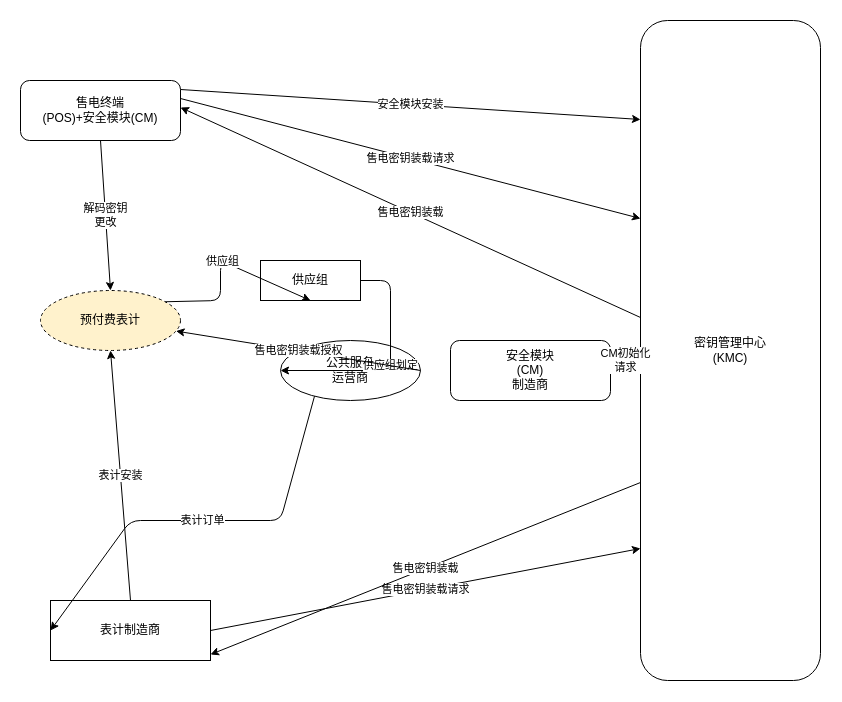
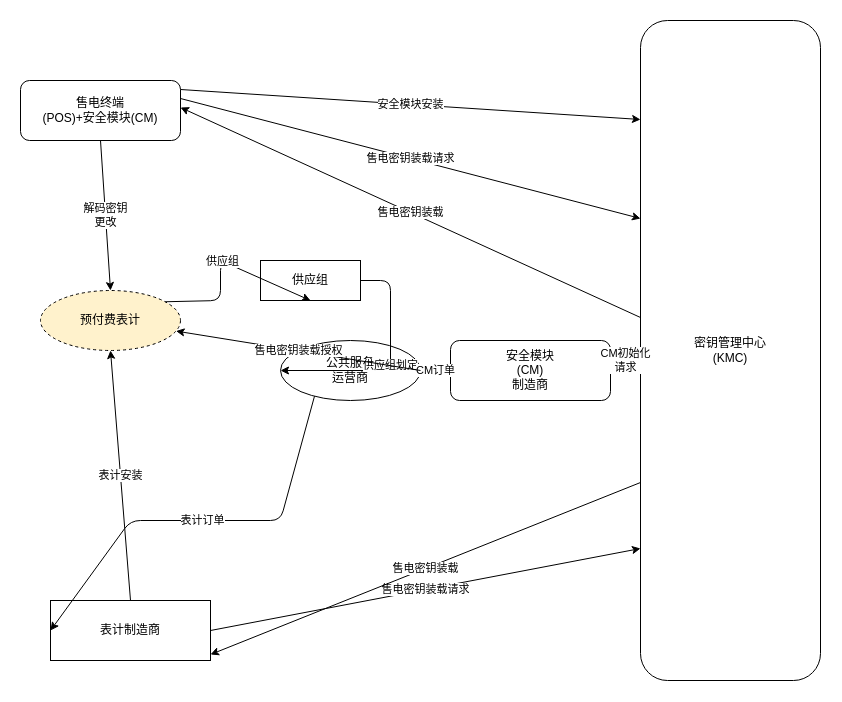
+ <mxCell id="15" value="CM订单" style="endArrow=classic;html=1;entryX=0;entryY=0.5;exitX=1;exitY=0.5;" parent="1" source="5" target="7" edge="1"><mxGeometry width="50" height="50" relative="1" as="geometry"><mxPoint x="420" y="370" as="sourcePoint" /><mxPoint x="450" y="370" as="targetPoint" /></mxGeometry></mxCell>
